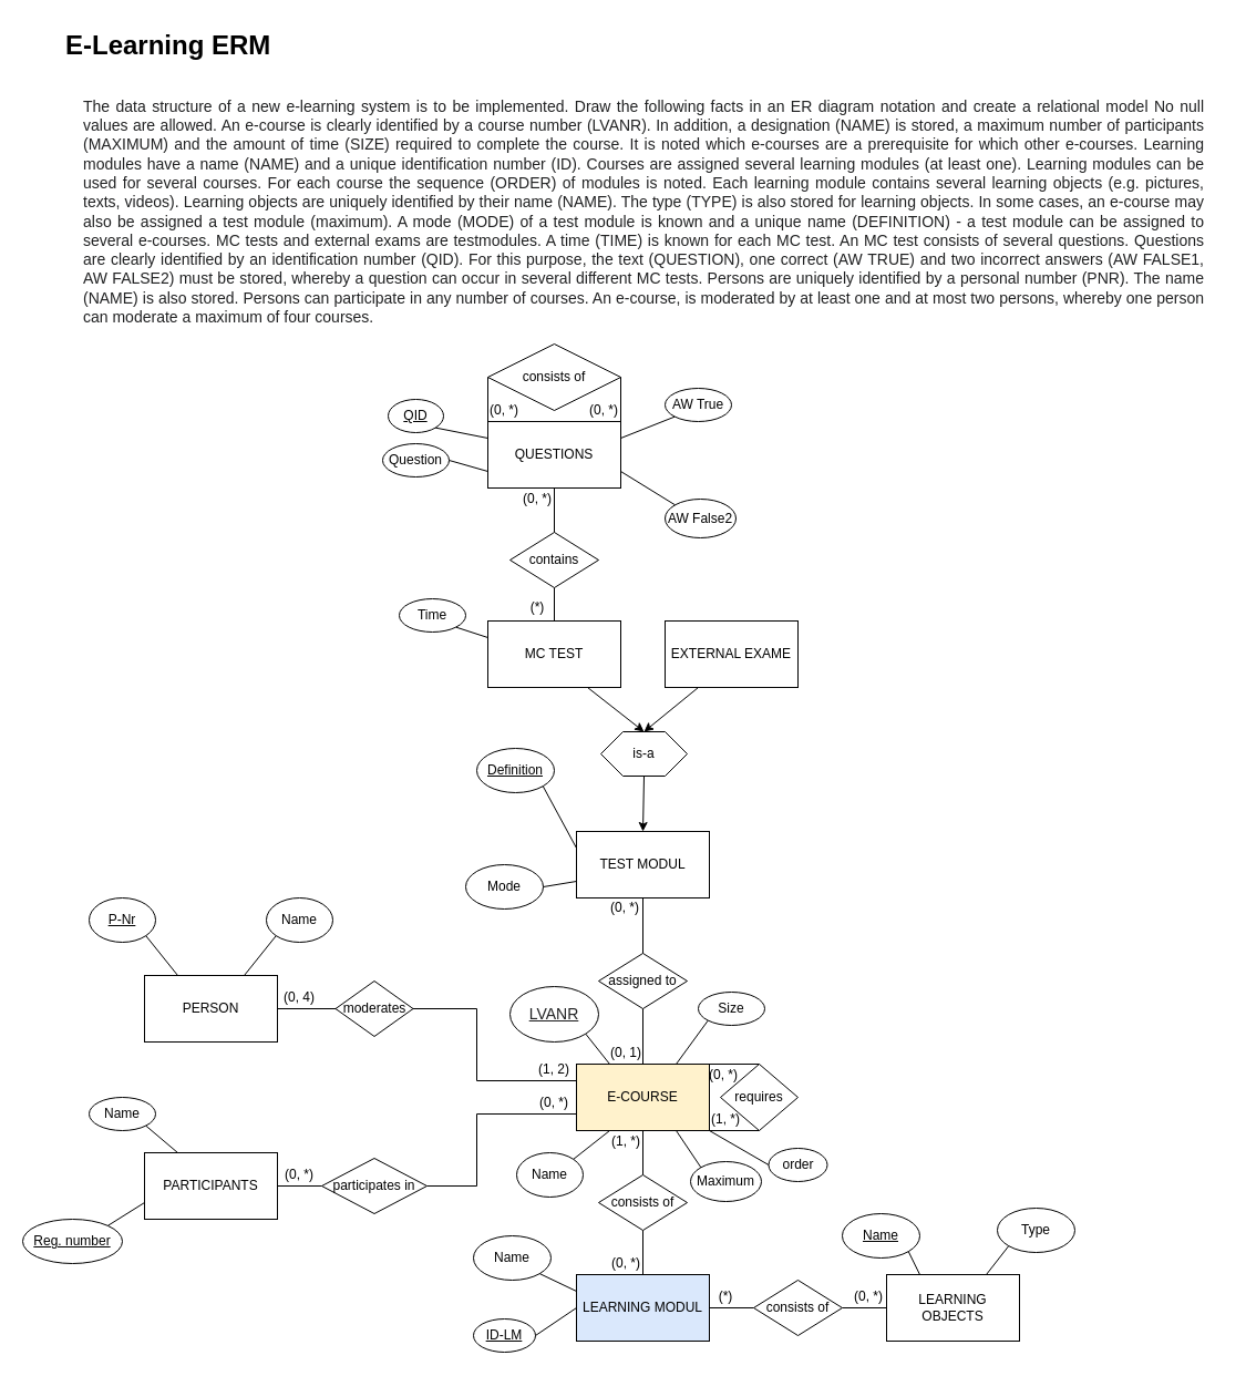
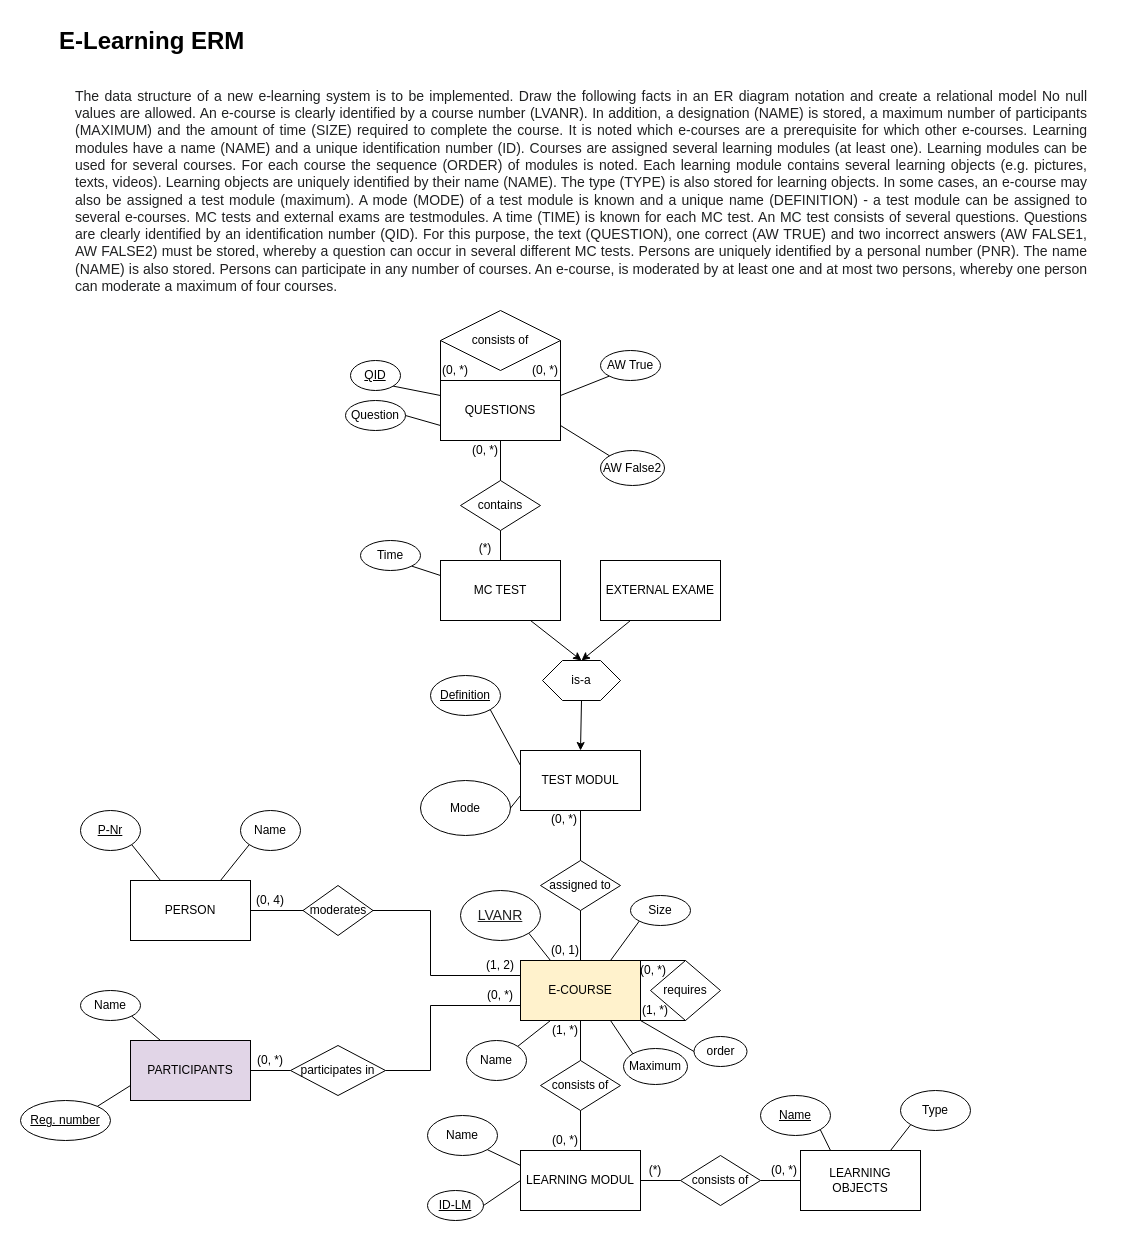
- <mxCell id="28" value="Mode" style="ellipse;whiteSpace=wrap;html=1;" parent="1" vertex="1"><mxGeometry x="420" y="780" width="70" height="40" as="geometry" /></mxCell>
+ <mxCell id="28" value="Mode" style="ellipse;whiteSpace=wrap;html=1;" parent="1" vertex="1"><mxGeometry x="420" y="780" width="90" height="55" as="geometry" /></mxCell>
- <mxCell id="69" value="PARTICIPANTS" style="rounded=0;whiteSpace=wrap;html=1;" vertex="1" parent="1"><mxGeometry x="130" y="1040" width="120" height="60" as="geometry" /></mxCell>
+ <mxCell id="69" value="PARTICIPANTS" style="rounded=0;whiteSpace=wrap;html=1;fillColor=#e1d5e7;" vertex="1" parent="1"><mxGeometry x="130" y="1040" width="120" height="60" as="geometry" /></mxCell>
- <mxCell id="11" value="LEARNING MODUL" style="rounded=0;whiteSpace=wrap;html=1;fillColor=#dae8fc;" parent="1" vertex="1"><mxGeometry x="520" y="1150" width="120" height="60" as="geometry" /></mxCell>
+ <mxCell id="11" value="LEARNING MODUL" style="rounded=0;whiteSpace=wrap;html=1;" parent="1" vertex="1"><mxGeometry x="520" y="1150" width="120" height="60" as="geometry" /></mxCell>
